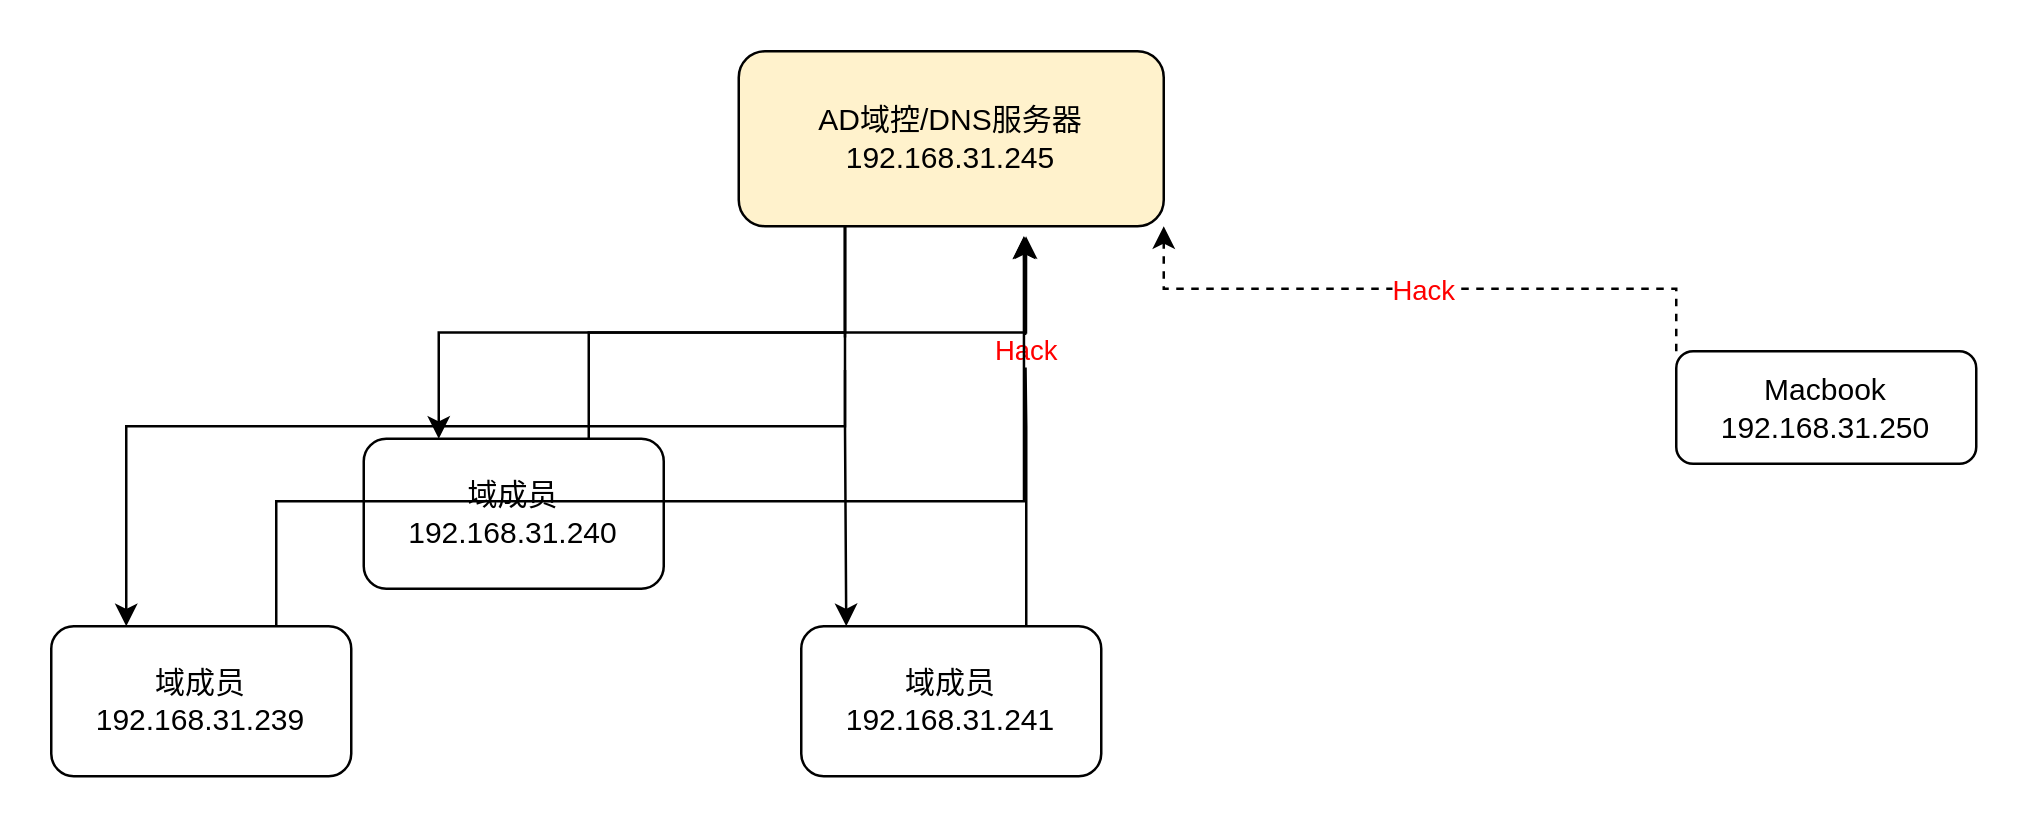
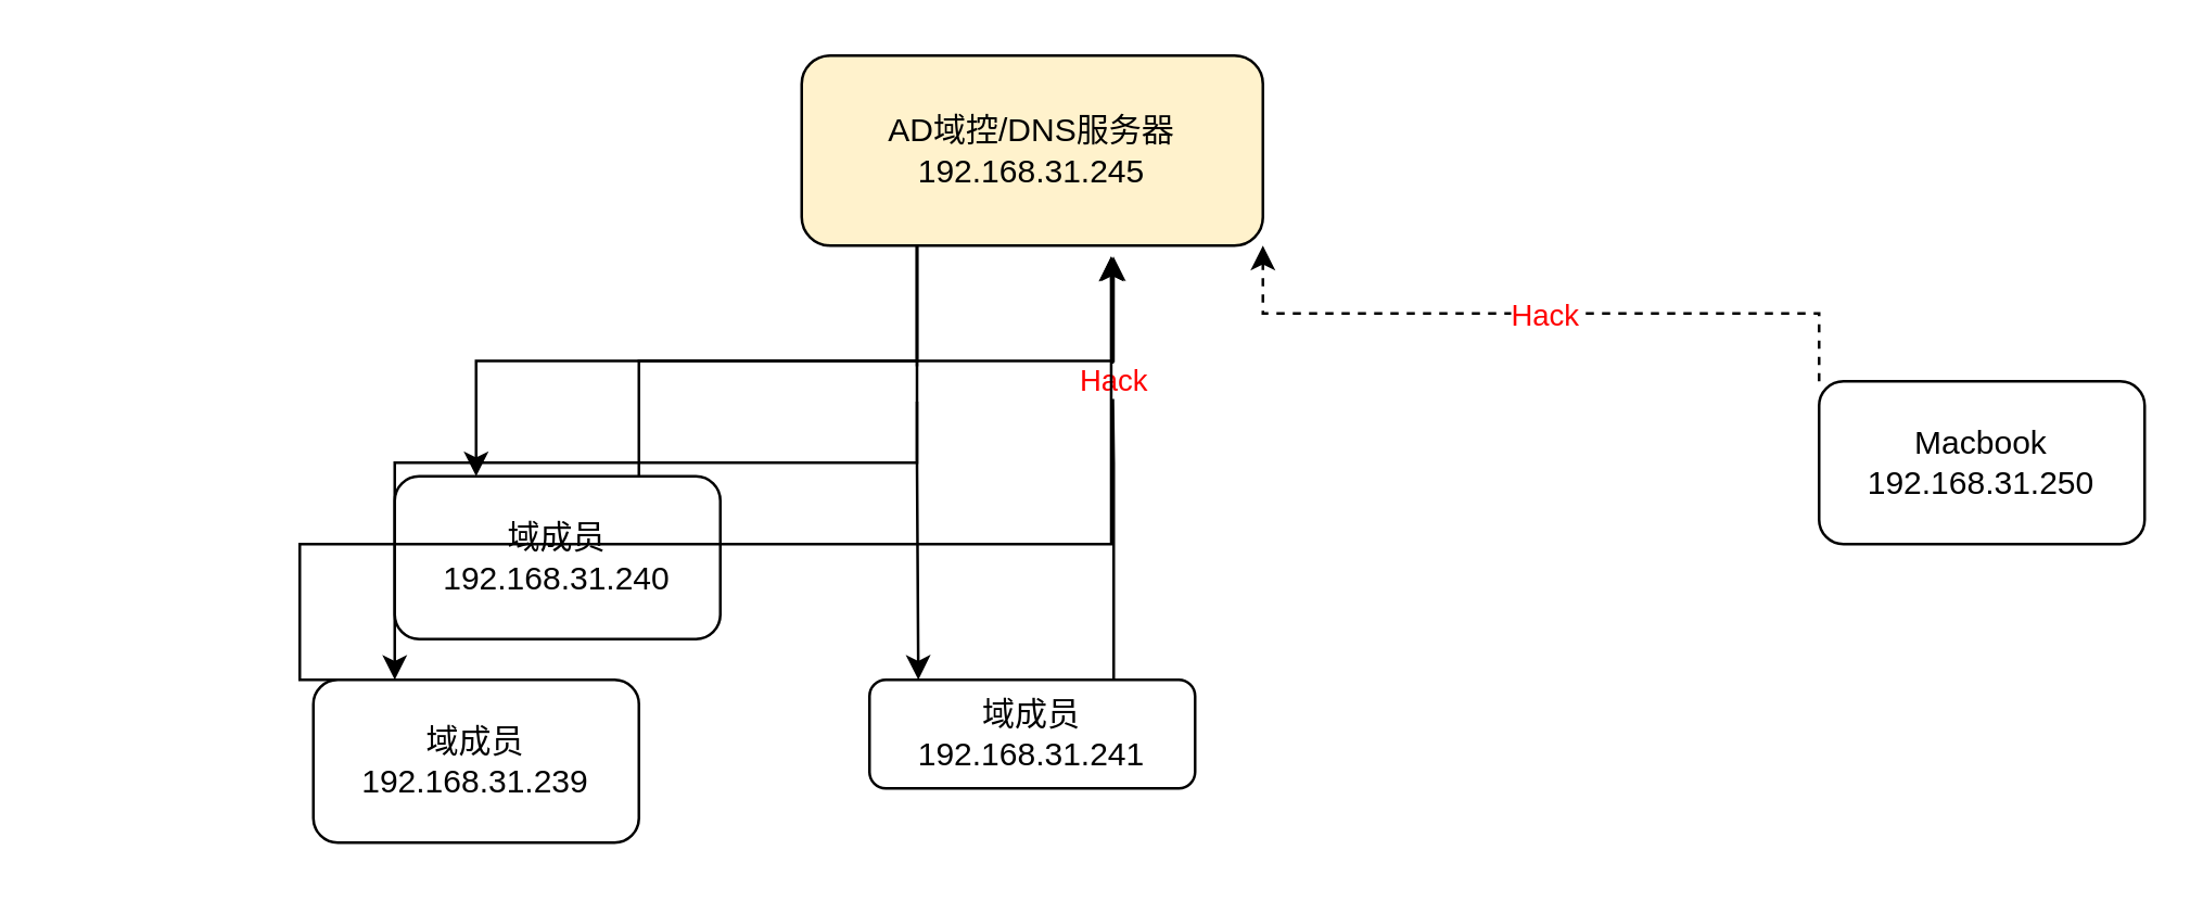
- <mxCell id="12" value="Macbook&lt;br&gt;192.168.31.250" style="rounded=1;whiteSpace=wrap;html=1;" vertex="1" parent="1"><mxGeometry x="670" y="140" width="120" height="45" as="geometry" /></mxCell>
+ <mxCell id="12" value="Macbook&lt;br&gt;192.168.31.250" style="rounded=1;whiteSpace=wrap;html=1;" vertex="1" parent="1"><mxGeometry x="670" y="140" width="120" height="60" as="geometry" /></mxCell>
- <mxCell id="16" value="域成员&lt;br&gt;192.168.31.239" style="rounded=1;whiteSpace=wrap;html=1;" vertex="1" parent="1"><mxGeometry x="20" y="250" width="120" height="60" as="geometry" /></mxCell>
+ <mxCell id="16" value="域成员&lt;br&gt;192.168.31.239" style="rounded=1;whiteSpace=wrap;html=1;" vertex="1" parent="1"><mxGeometry x="115" y="250" width="120" height="60" as="geometry" /></mxCell>
- <mxCell id="9" value="域成员&lt;br&gt;192.168.31.241" style="rounded=1;whiteSpace=wrap;html=1;" vertex="1" parent="1"><mxGeometry x="320" y="250" width="120" height="60" as="geometry" /></mxCell>
+ <mxCell id="9" value="域成员&lt;br&gt;192.168.31.241" style="rounded=1;whiteSpace=wrap;html=1;" vertex="1" parent="1"><mxGeometry x="320" y="250" width="120" height="40" as="geometry" /></mxCell>
